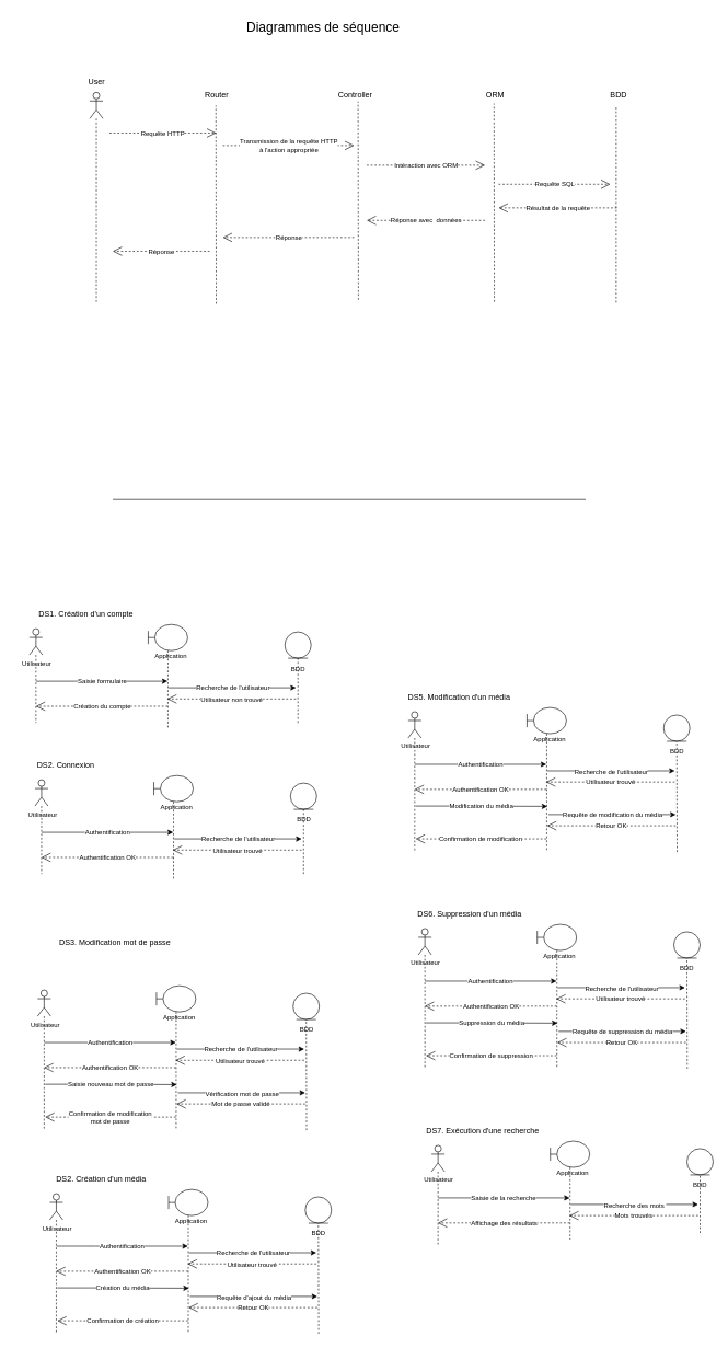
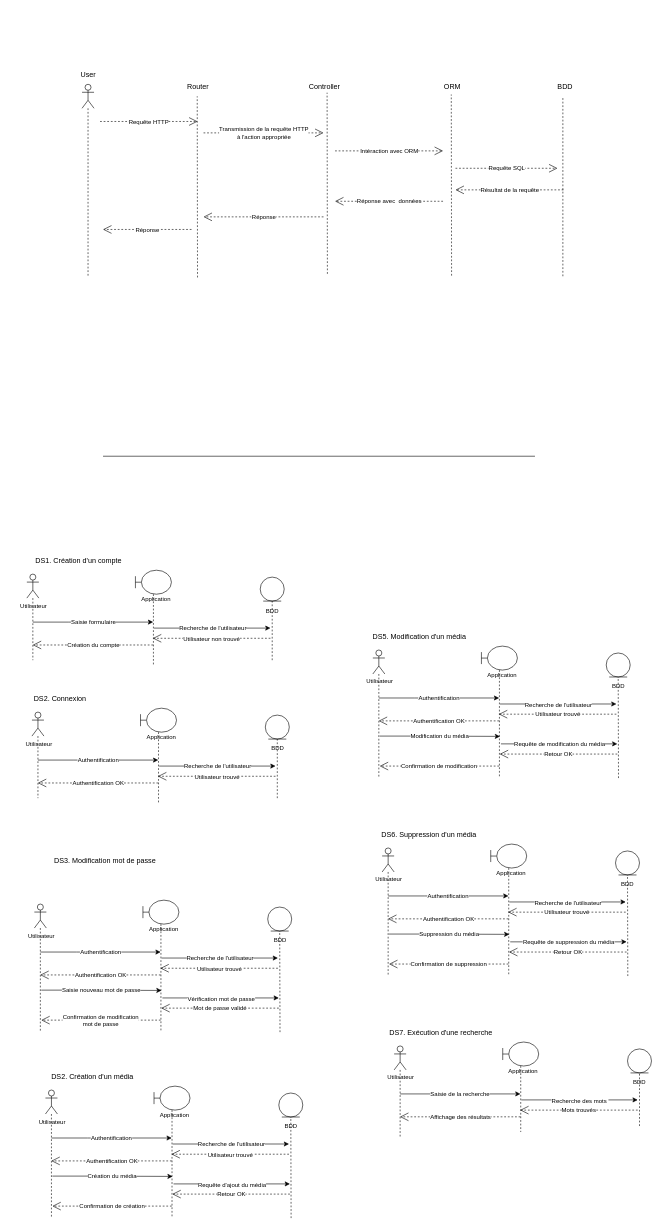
- <mxCell id="17" value="&lt;font style=&quot;font-size: 20px;&quot;&gt;Diagrammes de séquence&lt;/font&gt;" style="text;html=1;align=center;verticalAlign=middle;resizable=0;points=[];autosize=1;strokeColor=none;fillColor=none;" vertex="1" parent="1"><mxGeometry x="360.75" y="20" width="260" height="40" as="geometry" /></mxCell>
